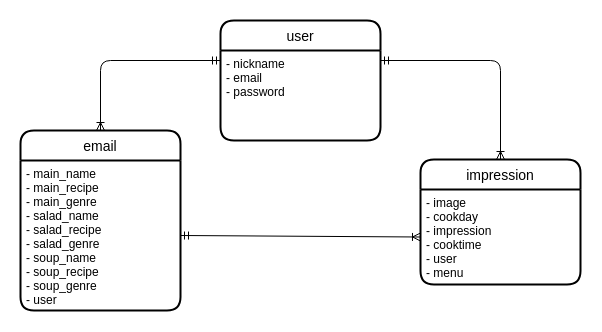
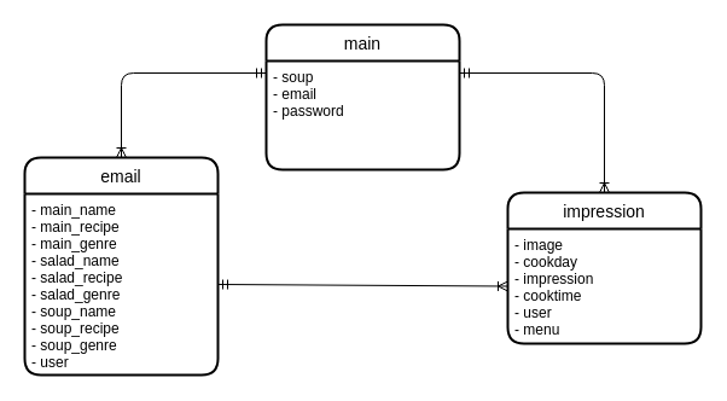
- <mxCell id="2" value="user" style="swimlane;childLayout=stackLayout;horizontal=1;startSize=30;horizontalStack=0;rounded=1;fontSize=14;fontStyle=0;strokeWidth=2;resizeParent=0;resizeLast=1;shadow=0;dashed=0;align=center;" vertex="1" parent="1"><mxGeometry x="220" y="20" width="160" height="120" as="geometry" /></mxCell>
+ <mxCell id="2" value="main" style="swimlane;childLayout=stackLayout;horizontal=1;startSize=30;horizontalStack=0;rounded=1;fontSize=14;fontStyle=0;strokeWidth=2;resizeParent=0;resizeLast=1;shadow=0;dashed=0;align=center;" vertex="1" parent="1"><mxGeometry x="220" y="20" width="160" height="120" as="geometry" /></mxCell>
- <mxCell id="3" value="- nickname&#10;- email&#10;- password" style="align=left;strokeColor=none;fillColor=none;spacingLeft=4;fontSize=12;verticalAlign=top;resizable=0;rotatable=0;part=1;" vertex="1" parent="2"><mxGeometry y="30" width="160" height="90" as="geometry" /></mxCell>
+ <mxCell id="3" value="- soup&#10;- email&#10;- password" style="align=left;strokeColor=none;fillColor=none;spacingLeft=4;fontSize=12;verticalAlign=top;resizable=0;rotatable=0;part=1;" vertex="1" parent="2"><mxGeometry y="30" width="160" height="90" as="geometry" /></mxCell>
